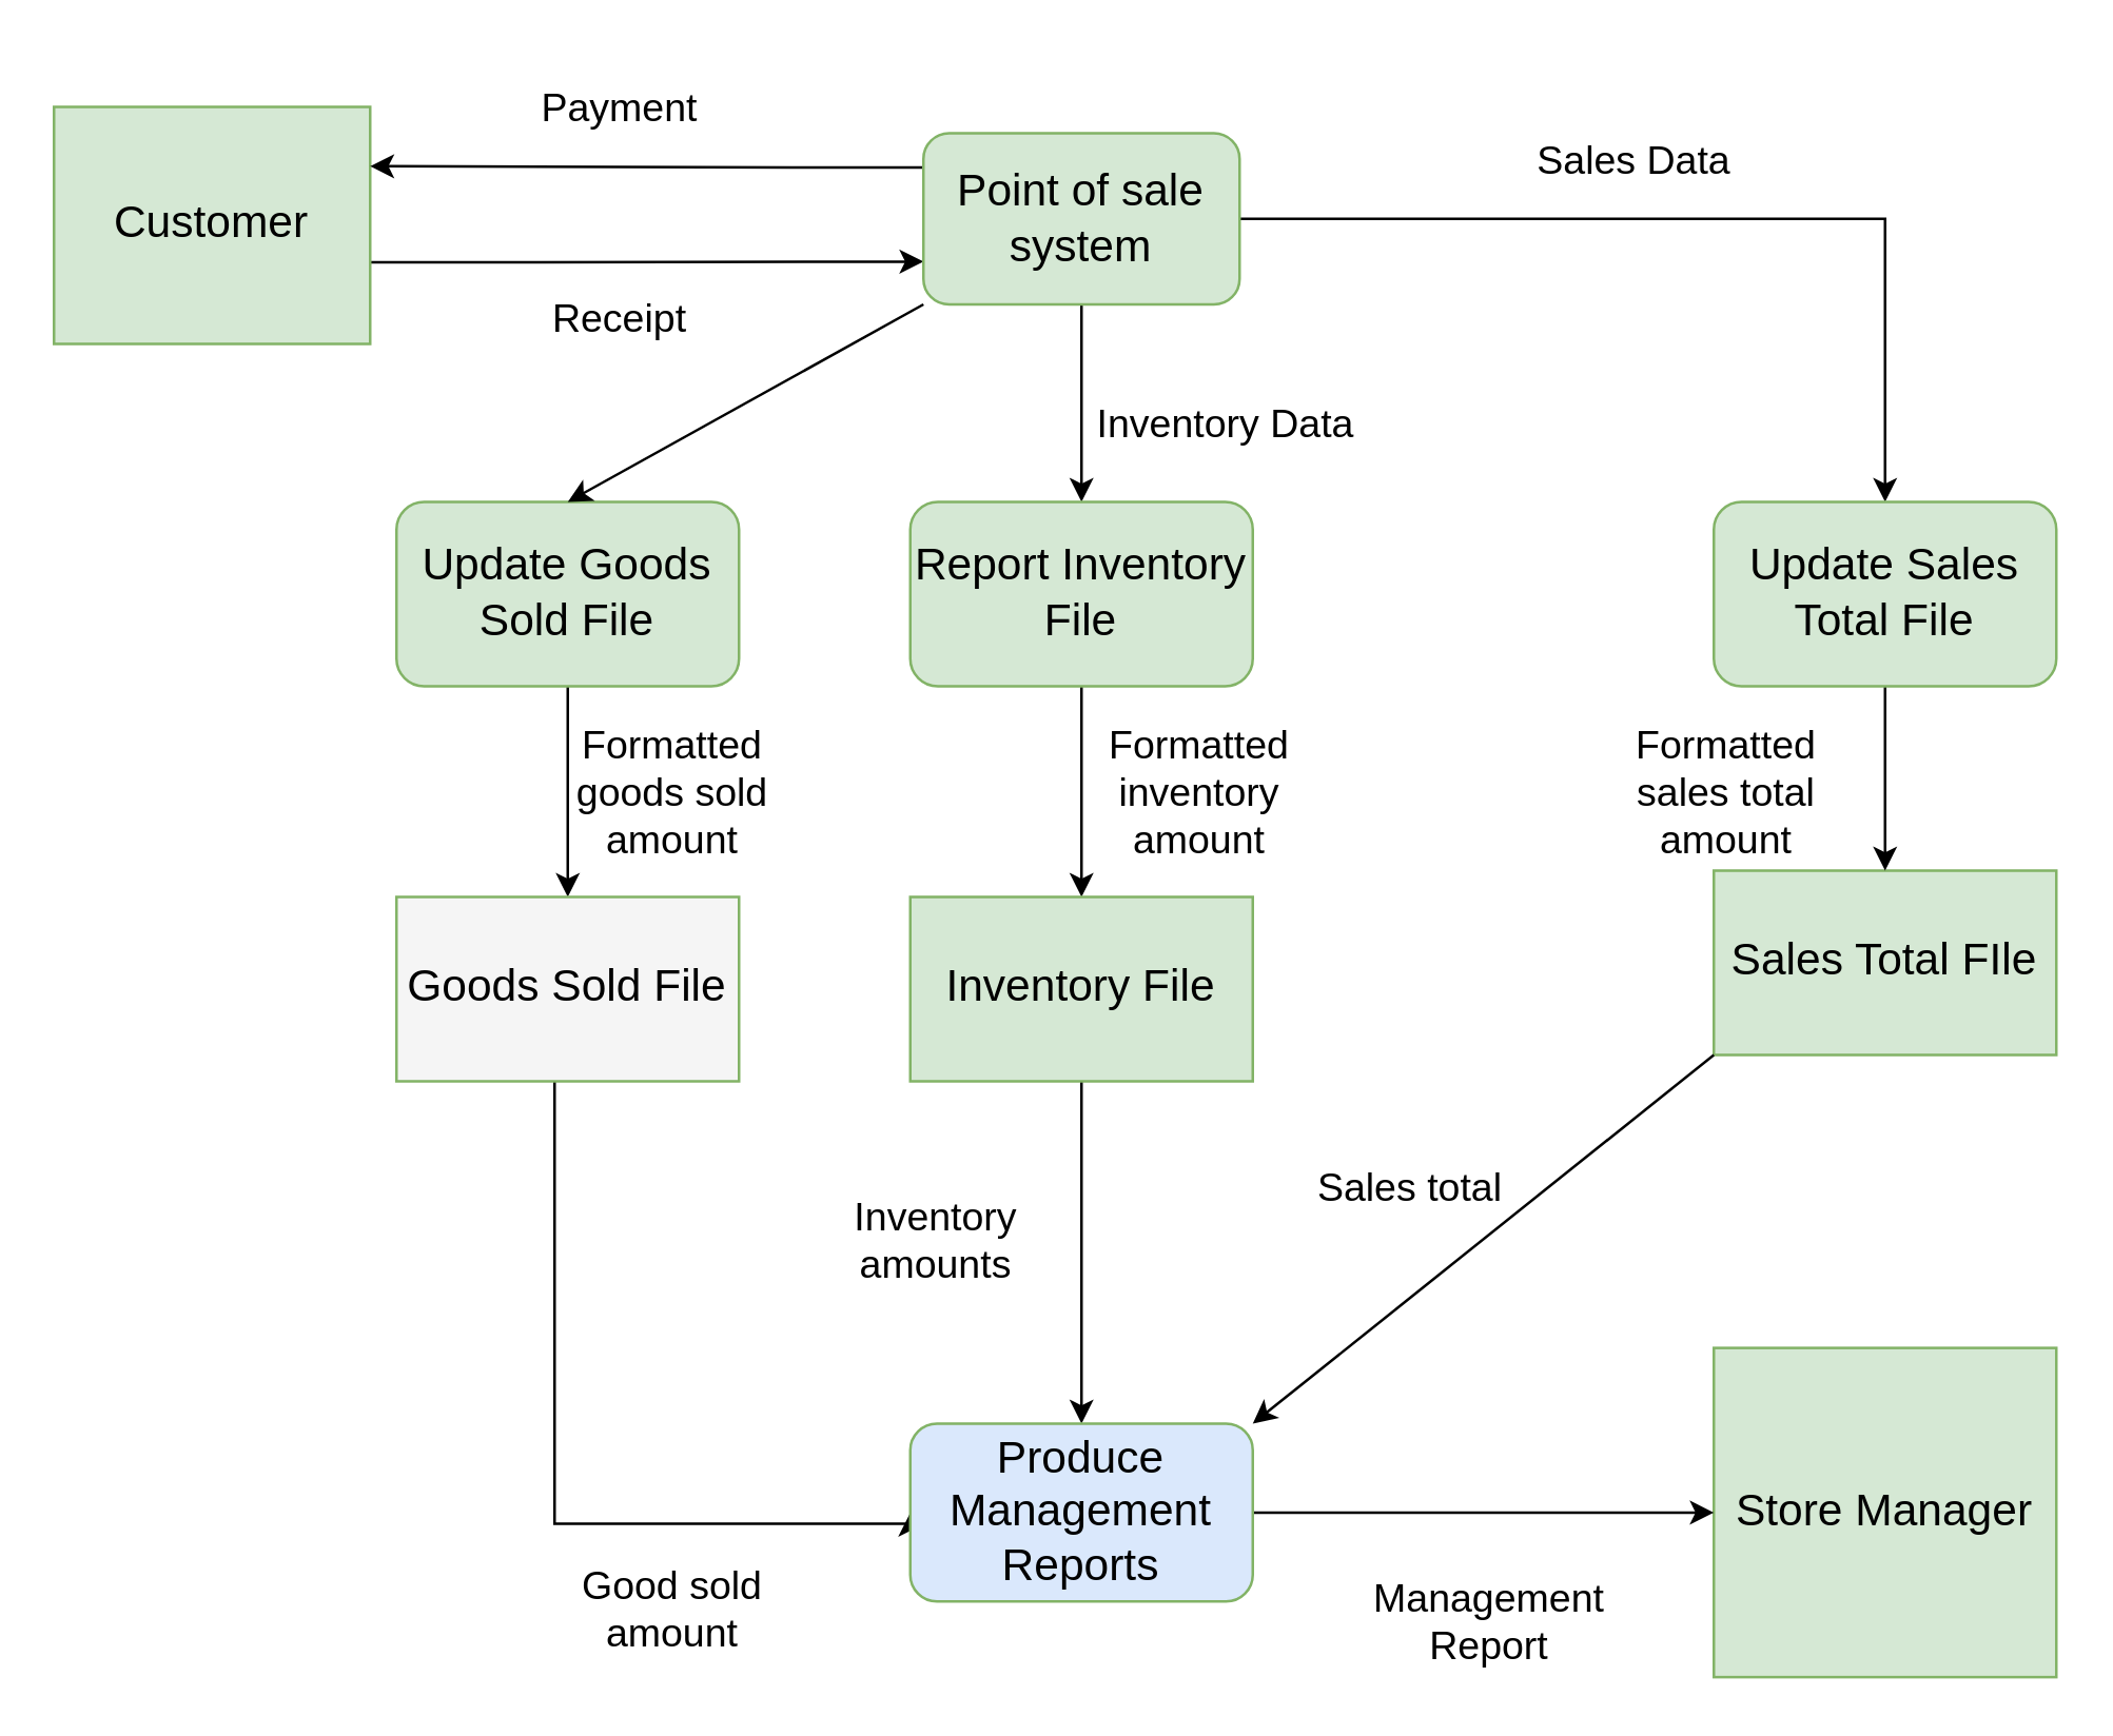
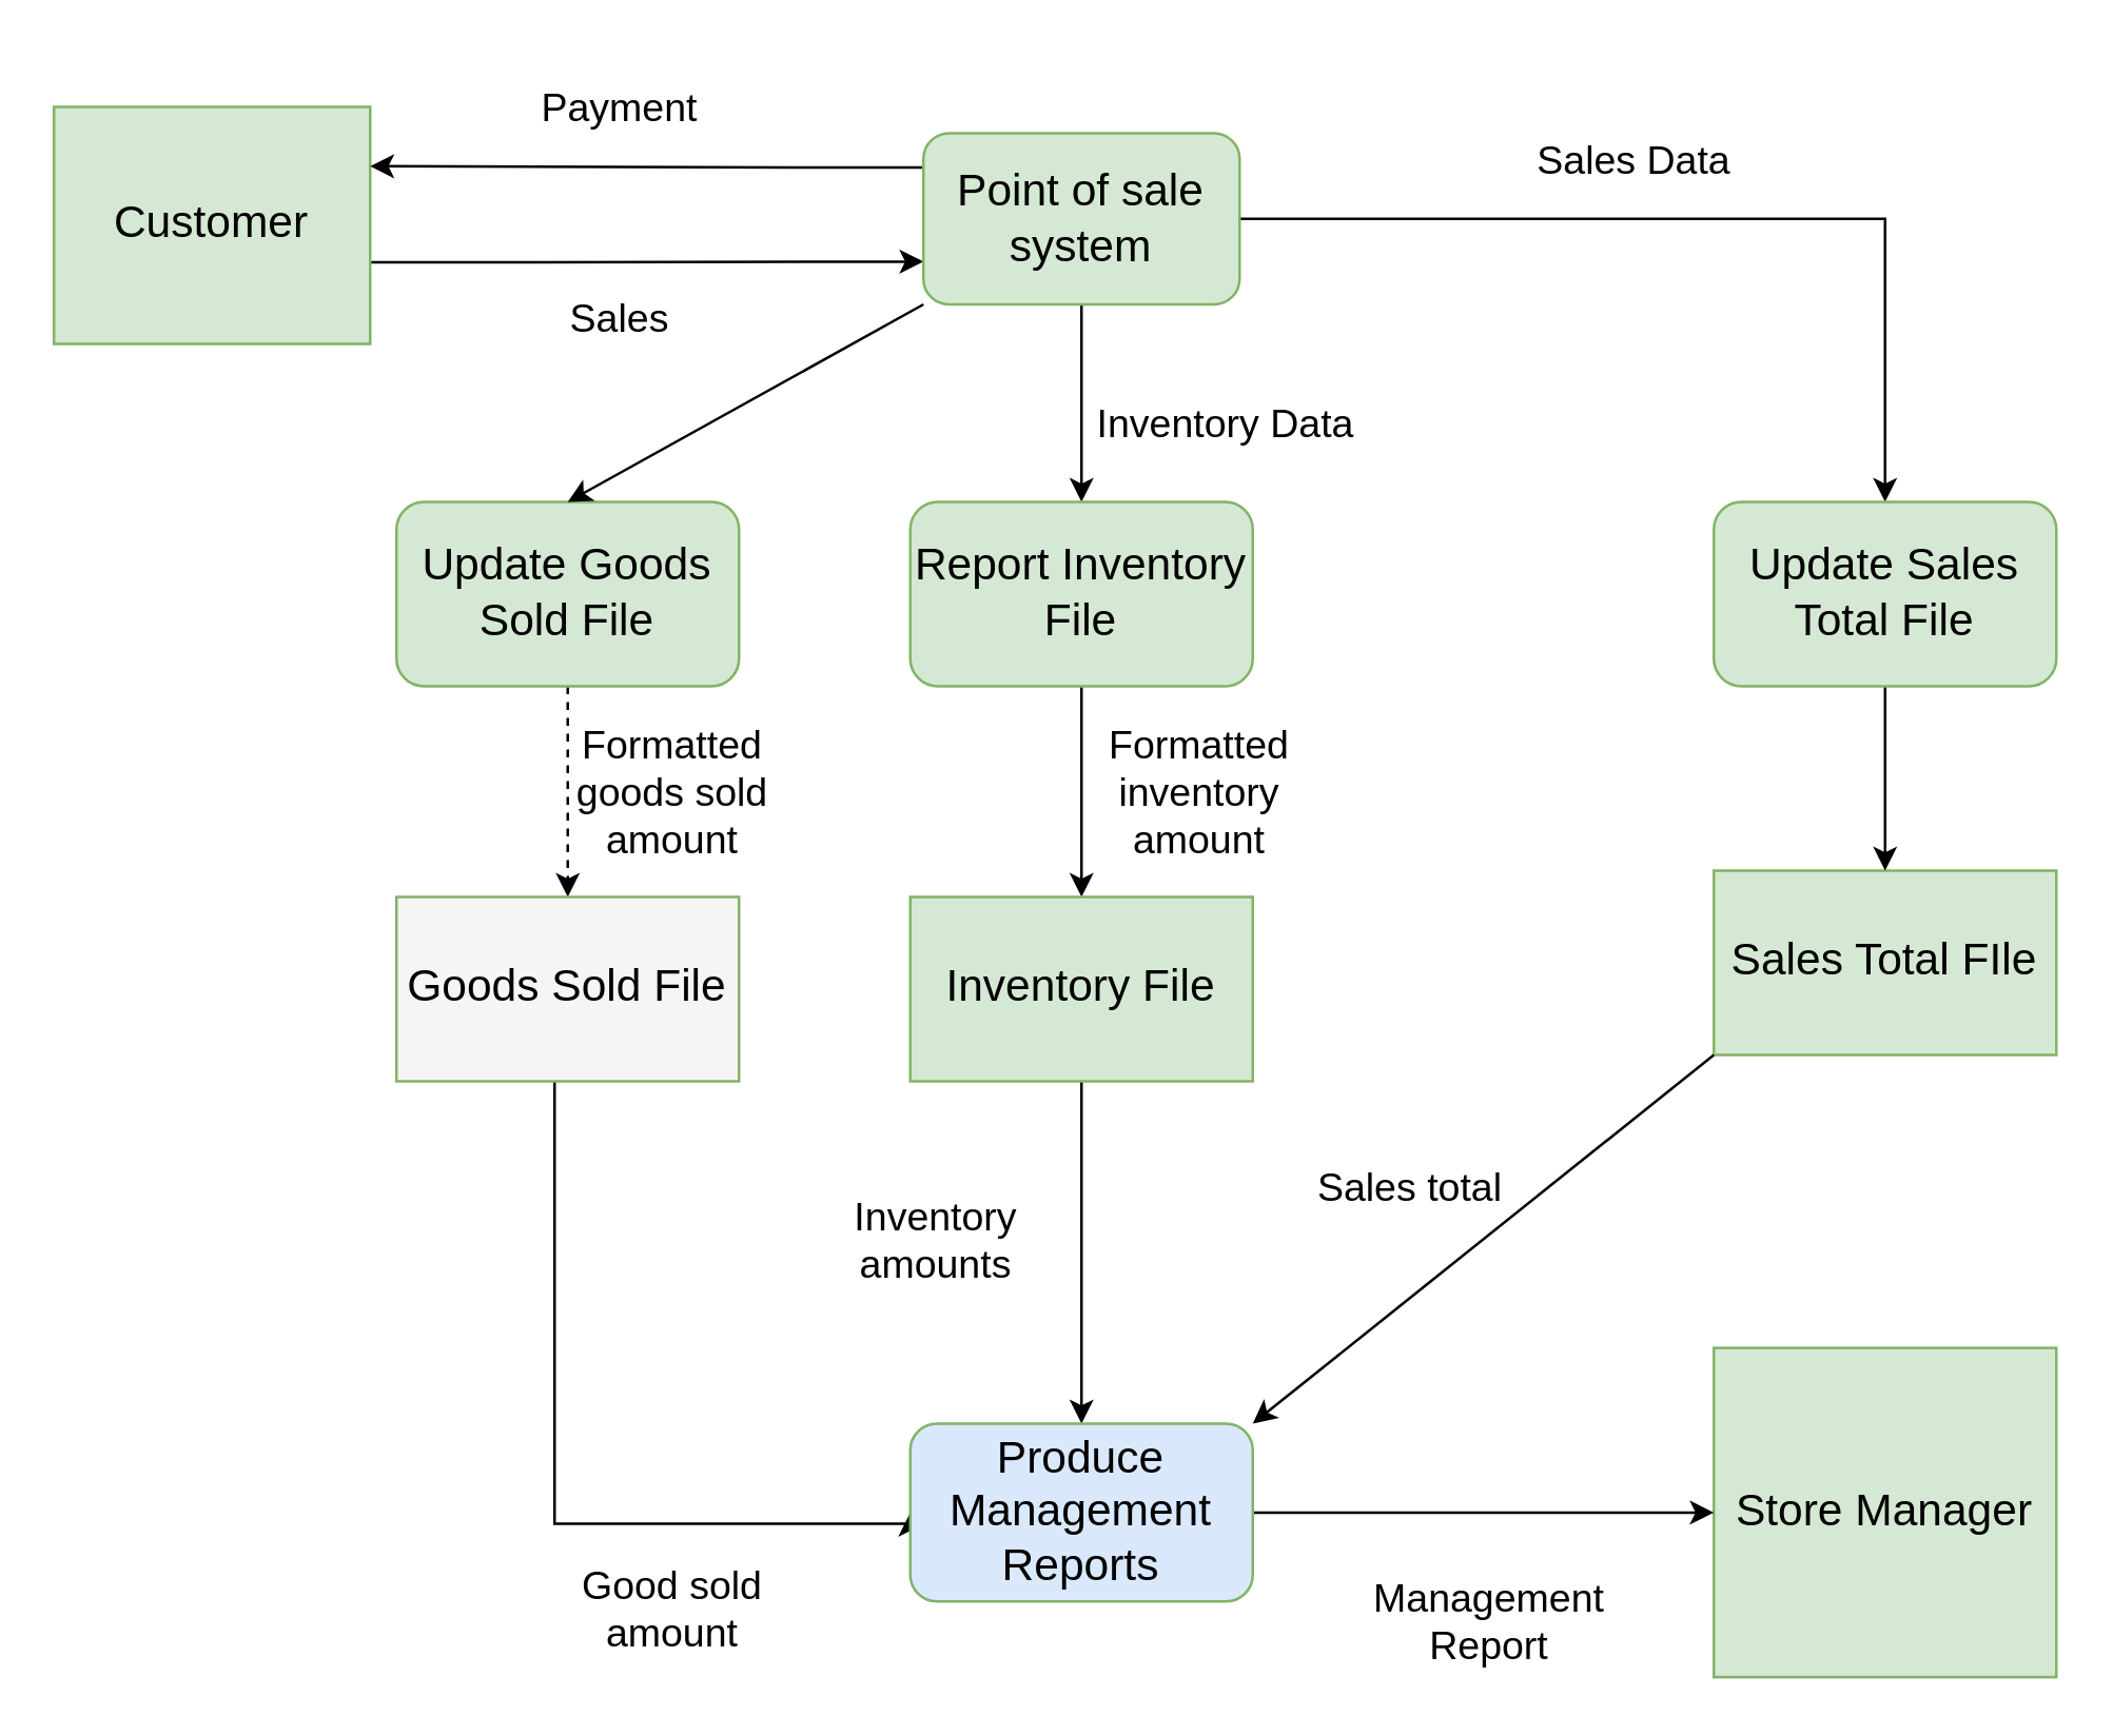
- <mxCell id="25" value="&lt;font style=&quot;font-size: 15px&quot;&gt;Receipt&lt;/font&gt;" style="text;html=1;strokeColor=none;fillColor=none;align=center;verticalAlign=middle;whiteSpace=wrap;rounded=0;" vertex="1" parent="1"><mxGeometry x="190" y="100" width="90" height="40" as="geometry" /></mxCell>
+ <mxCell id="25" value="&lt;font style=&quot;font-size: 15px&quot;&gt;Sales&lt;/font&gt;" style="text;html=1;strokeColor=none;fillColor=none;align=center;verticalAlign=middle;whiteSpace=wrap;rounded=0;" vertex="1" parent="1"><mxGeometry x="190" y="100" width="90" height="40" as="geometry" /></mxCell>
- <mxCell id="14" style="edgeStyle=orthogonalEdgeStyle;rounded=0;orthogonalLoop=1;jettySize=auto;html=1;entryX=0.5;entryY=0;entryDx=0;entryDy=0;" edge="1" parent="1" source="15" target="17"><mxGeometry relative="1" as="geometry" /></mxCell>
+ <mxCell id="14" style="edgeStyle=orthogonalEdgeStyle;rounded=0;orthogonalLoop=1;jettySize=auto;html=1;entryX=0.5;entryY=0;entryDx=0;entryDy=0;dashed=1;" edge="1" parent="1" source="15" target="17"><mxGeometry relative="1" as="geometry" /></mxCell>
- <mxCell id="28" value="&lt;font style=&quot;font-size: 15px&quot;&gt;Formatted sales total amount&lt;/font&gt;" style="text;html=1;strokeColor=none;fillColor=none;align=center;verticalAlign=middle;whiteSpace=wrap;rounded=0;" vertex="1" parent="1"><mxGeometry x="610" y="280" width="90" height="40" as="geometry" /></mxCell>
